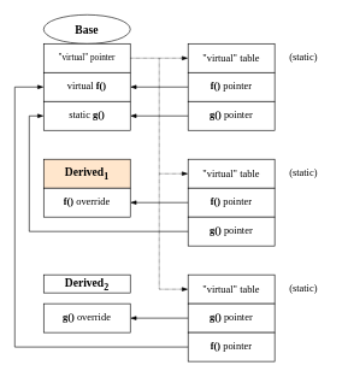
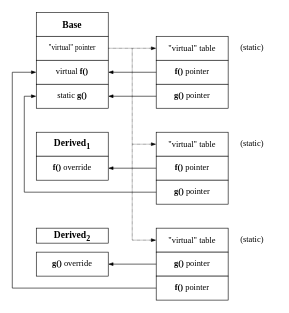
- <mxCell id="2" value="&lt;b&gt;&lt;font face=&quot;Verdana&quot; style=&quot;font-size: 16px;&quot;&gt;Base&lt;/font&gt;&lt;/b&gt;" style="ellipse;whiteSpace=wrap;html=1;" parent="1" vertex="1"><mxGeometry x="60" y="20" width="120" height="40" as="geometry" /></mxCell>
+ <mxCell id="2" value="&lt;b&gt;&lt;font face=&quot;Verdana&quot; style=&quot;font-size: 16px;&quot;&gt;Base&lt;/font&gt;&lt;/b&gt;" style="rounded=0;whiteSpace=wrap;html=1;" parent="1" vertex="1"><mxGeometry x="60" y="20" width="120" height="40" as="geometry" /></mxCell>
- <mxCell id="6" value="&lt;b&gt;&lt;font face=&quot;Verdana&quot; style=&quot;font-size: 16px;&quot;&gt;Derived&lt;sub&gt;1&lt;/sub&gt;&lt;/font&gt;&lt;/b&gt;" style="rounded=0;whiteSpace=wrap;html=1;fillColor=#ffe6cc;" parent="1" vertex="1"><mxGeometry x="60" y="220" width="120" height="40" as="geometry" /></mxCell>
+ <mxCell id="6" value="&lt;b&gt;&lt;font face=&quot;Verdana&quot; style=&quot;font-size: 16px;&quot;&gt;Derived&lt;sub&gt;1&lt;/sub&gt;&lt;/font&gt;&lt;/b&gt;" style="rounded=0;whiteSpace=wrap;html=1;" parent="1" vertex="1"><mxGeometry x="60" y="220" width="120" height="40" as="geometry" /></mxCell>
